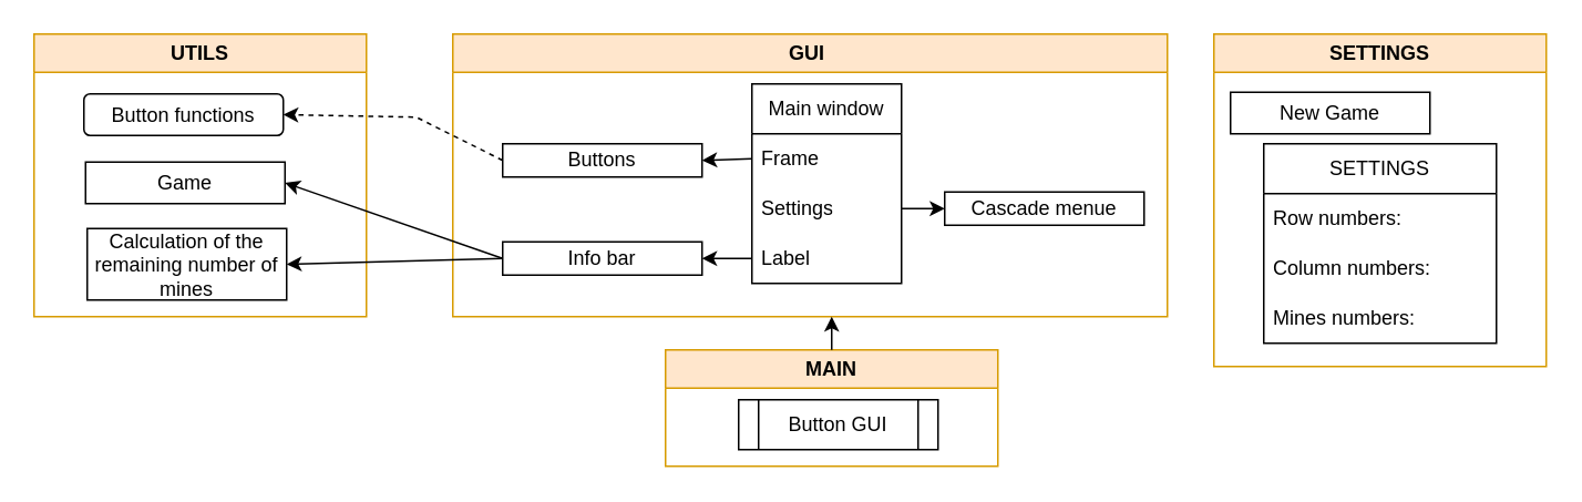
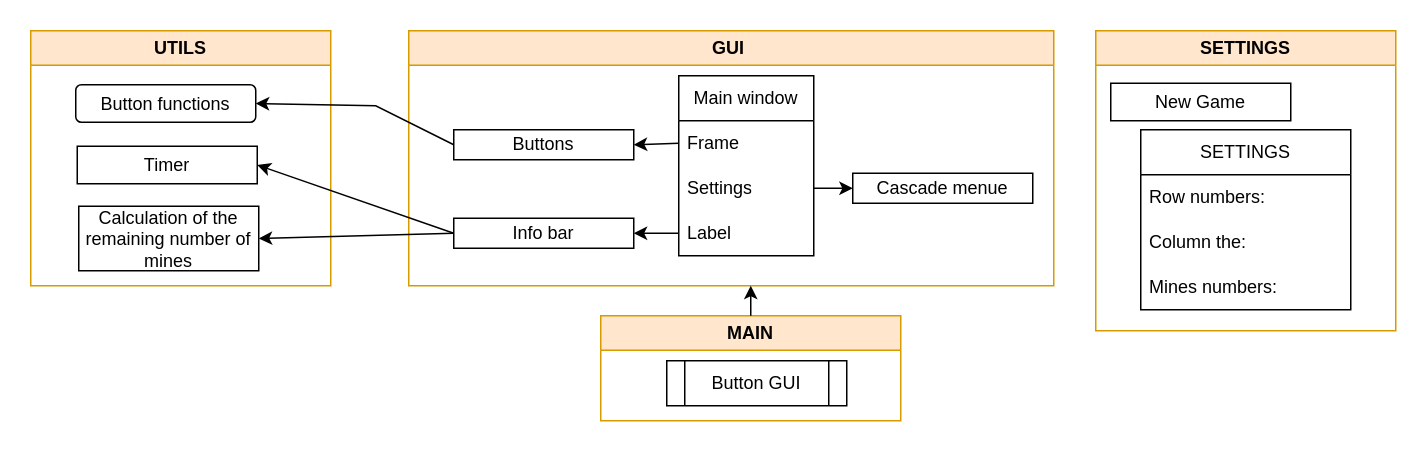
- <mxCell id="18" value="" style="endArrow=classic;html=1;rounded=0;entryX=1;entryY=0.5;entryDx=0;entryDy=0;exitX=0;exitY=0.5;exitDx=0;exitDy=0;dashed=1;" edge="1" parent="1" source="7" target="17"><mxGeometry width="50" height="50" relative="1" as="geometry"><mxPoint x="300" y="100" as="sourcePoint" /><mxPoint x="470" y="180" as="targetPoint" /><Array as="points"><mxPoint x="250" y="70" /></Array></mxGeometry></mxCell>
+ <mxCell id="18" value="" style="endArrow=classic;html=1;rounded=0;entryX=1;entryY=0.5;entryDx=0;entryDy=0;exitX=0;exitY=0.5;exitDx=0;exitDy=0;" edge="1" parent="1" source="7" target="17"><mxGeometry width="50" height="50" relative="1" as="geometry"><mxPoint x="300" y="100" as="sourcePoint" /><mxPoint x="470" y="180" as="targetPoint" /><Array as="points"><mxPoint x="250" y="70" /></Array></mxGeometry></mxCell>
- <mxCell id="19" value="Game" style="rounded=0;whiteSpace=wrap;html=1;" vertex="1" parent="1"><mxGeometry x="51" y="97" width="120" height="25" as="geometry" /></mxCell>
+ <mxCell id="19" value="Timer" style="rounded=0;whiteSpace=wrap;html=1;" vertex="1" parent="1"><mxGeometry x="51" y="97" width="120" height="25" as="geometry" /></mxCell>
- <mxCell id="27" value="Column numbers:" style="text;strokeColor=none;fillColor=none;align=left;verticalAlign=middle;spacingLeft=4;spacingRight=4;overflow=hidden;points=[[0,0.5],[1,0.5]];portConstraint=eastwest;rotatable=0;whiteSpace=wrap;html=1;" vertex="1" parent="25"><mxGeometry y="60" width="140" height="30" as="geometry" /></mxCell>
+ <mxCell id="27" value="Column the:" style="text;strokeColor=none;fillColor=none;align=left;verticalAlign=middle;spacingLeft=4;spacingRight=4;overflow=hidden;points=[[0,0.5],[1,0.5]];portConstraint=eastwest;rotatable=0;whiteSpace=wrap;html=1;" vertex="1" parent="25"><mxGeometry y="60" width="140" height="30" as="geometry" /></mxCell>
